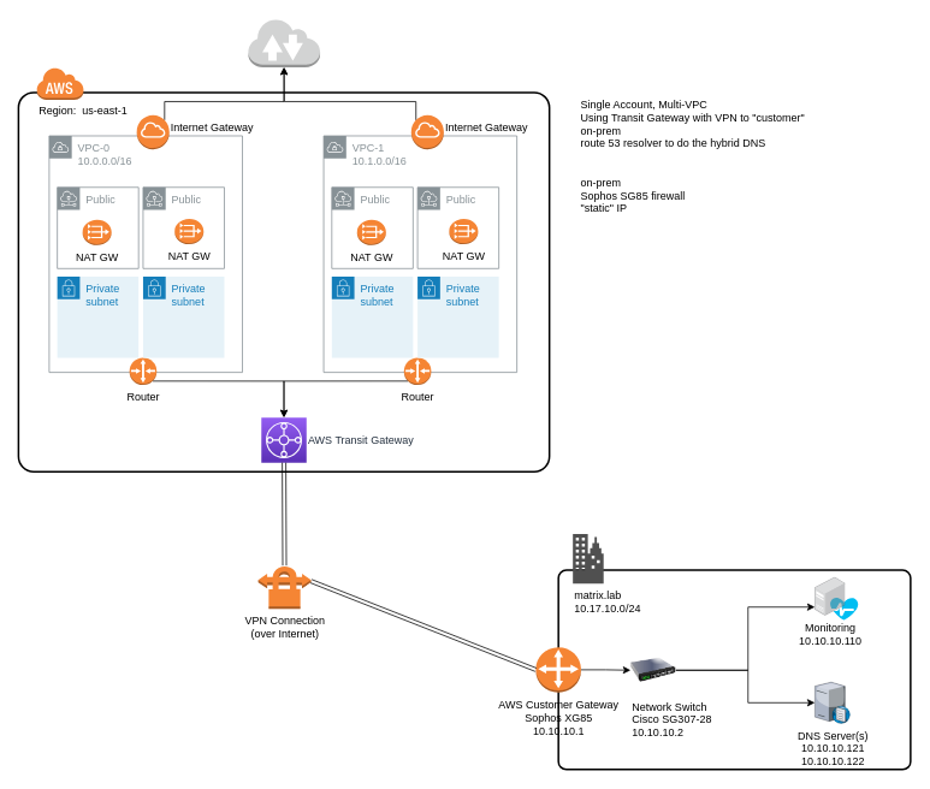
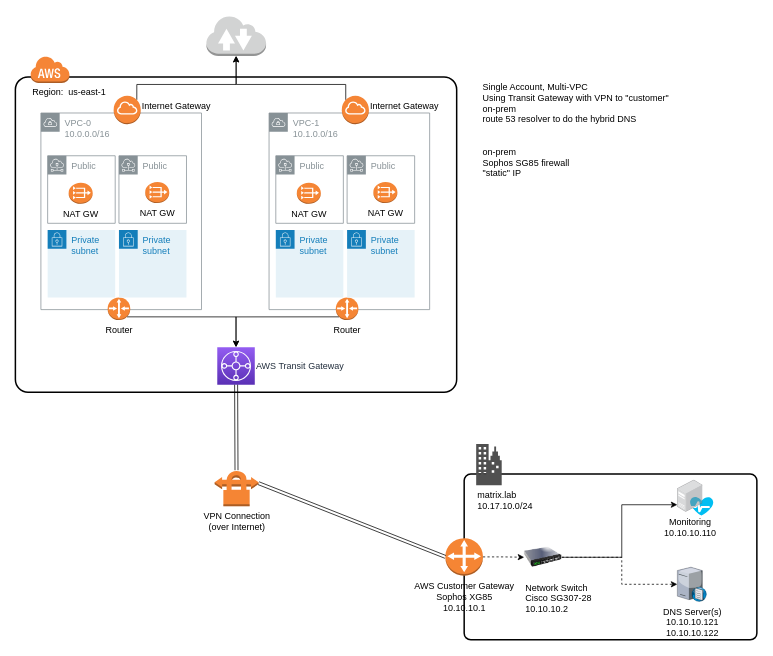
- <mxCell id="7" style="edgeStyle=orthogonalEdgeStyle;rounded=0;orthogonalLoop=1;jettySize=auto;html=1;exitX=1;exitY=0.5;exitDx=0;exitDy=0;exitPerimeter=0;" edge="1" parent="1" source="8" target="14"><mxGeometry relative="1" as="geometry" /></mxCell>
+ <mxCell id="7" style="edgeStyle=orthogonalEdgeStyle;rounded=0;orthogonalLoop=1;jettySize=auto;html=1;exitX=1;exitY=0.5;exitDx=0;exitDy=0;exitPerimeter=0;dashed=1;" edge="1" parent="1" source="8" target="14"><mxGeometry relative="1" as="geometry" /></mxCell>
- <mxCell id="12" style="edgeStyle=orthogonalEdgeStyle;rounded=0;orthogonalLoop=1;jettySize=auto;html=1;exitX=1;exitY=0.5;exitDx=0;exitDy=0;" edge="1" parent="1" source="14" target="11"><mxGeometry relative="1" as="geometry"><Array as="points"><mxPoint x="828" y="742" /><mxPoint x="828" y="778" /></Array></mxGeometry></mxCell>
+ <mxCell id="12" style="edgeStyle=orthogonalEdgeStyle;rounded=0;orthogonalLoop=1;jettySize=auto;html=1;exitX=1;exitY=0.5;exitDx=0;exitDy=0;dashed=1;" edge="1" parent="1" source="14" target="11"><mxGeometry relative="1" as="geometry"><Array as="points"><mxPoint x="828" y="742" /><mxPoint x="828" y="778" /></Array></mxGeometry></mxCell>
